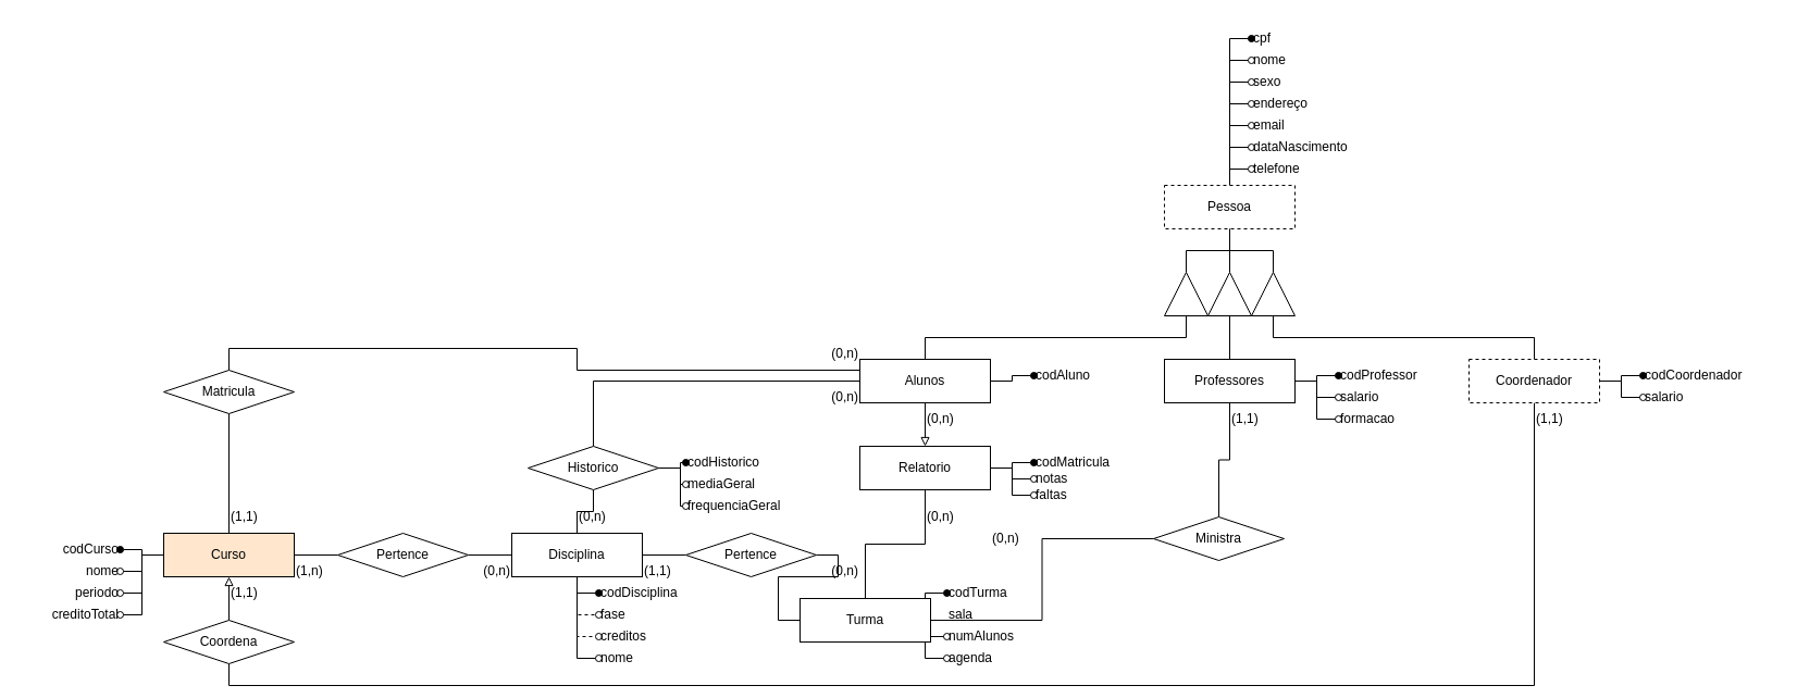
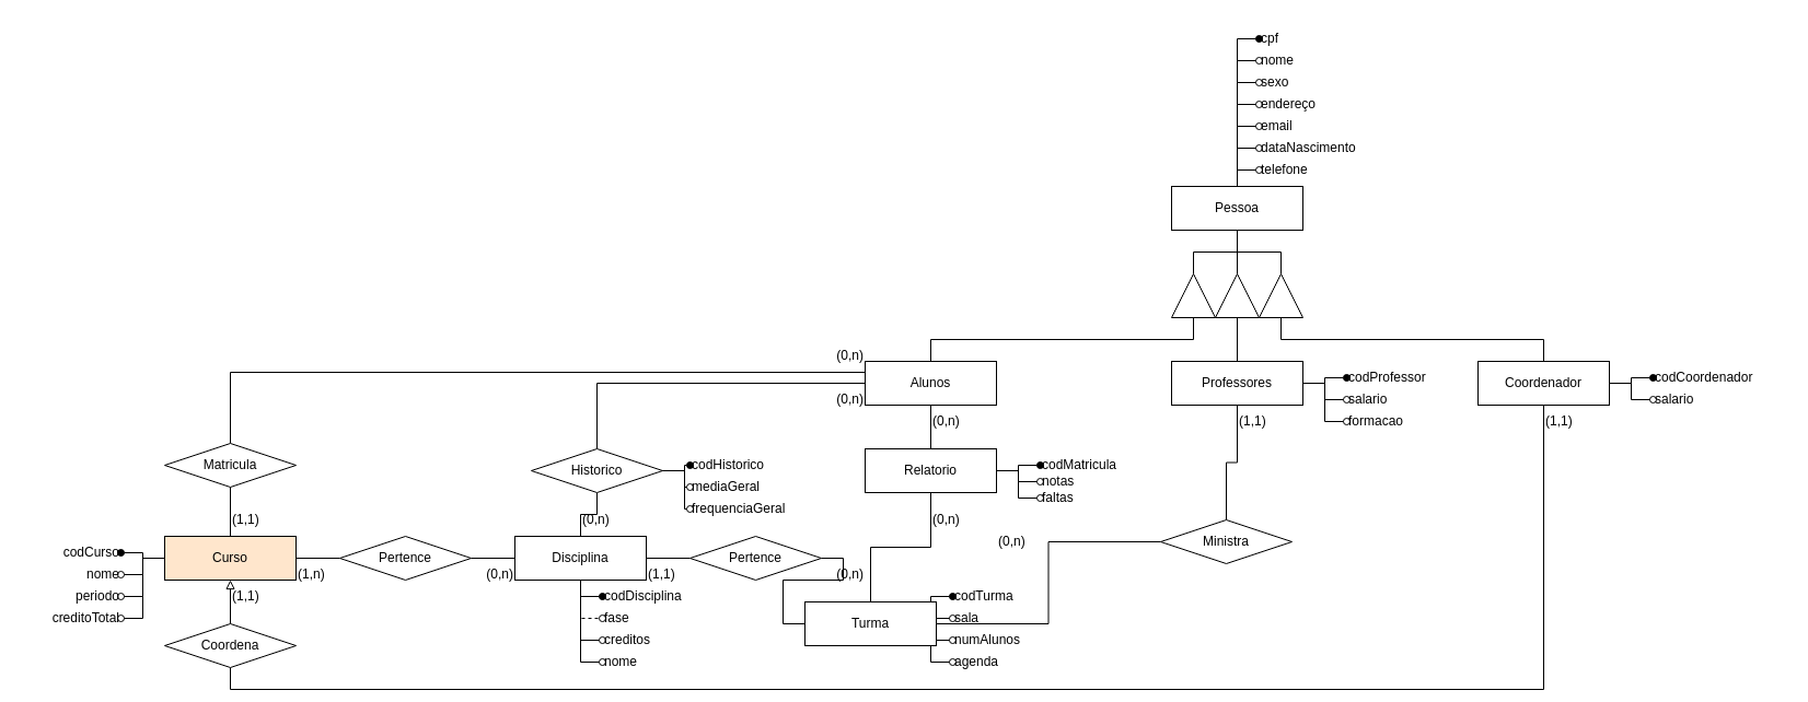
- <mxCell id="25" value="Pessoa" style="rounded=0;whiteSpace=wrap;html=1;dashed=1;" vertex="1" parent="1"><mxGeometry x="1070" y="170" width="120" height="40" as="geometry" /></mxCell>
+ <mxCell id="25" value="Pessoa" style="rounded=0;whiteSpace=wrap;html=1;" vertex="1" parent="1"><mxGeometry x="1070" y="170" width="120" height="40" as="geometry" /></mxCell>
- <mxCell id="31" value="&lt;div align=&quot;left&quot;&gt;codAluno&lt;/div&gt;" style="text;html=1;align=left;verticalAlign=middle;resizable=0;points=[];autosize=1;strokeColor=none;fillColor=none;" vertex="1" parent="1"><mxGeometry x="950" y="330" width="80" height="30" as="geometry" /></mxCell>
- <mxCell id="5" style="edgeStyle=orthogonalEdgeStyle;rounded=0;orthogonalLoop=1;jettySize=auto;html=1;exitX=1;exitY=0.5;exitDx=0;exitDy=0;endArrow=oval;endFill=1;" edge="1" parent="1" source="6" target="31"><mxGeometry relative="1" as="geometry" /></mxCell>
- <mxCell id="10" value="Coordenador" style="rounded=0;whiteSpace=wrap;html=1;dashed=1;" vertex="1" parent="1"><mxGeometry x="1350" y="330" width="120" height="40" as="geometry" /></mxCell>
+ <mxCell id="10" value="Coordenador" style="rounded=0;whiteSpace=wrap;html=1;" vertex="1" parent="1"><mxGeometry x="1350" y="330" width="120" height="40" as="geometry" /></mxCell>
- <mxCell id="76" value="Matricula" style="rhombus;whiteSpace=wrap;html=1;" vertex="1" parent="1"><mxGeometry x="150" y="340" width="120" height="40" as="geometry" /></mxCell>
+ <mxCell id="76" value="Matricula" style="rhombus;whiteSpace=wrap;html=1;" vertex="1" parent="1"><mxGeometry x="150" y="405" width="120" height="40" as="geometry" /></mxCell>
- <mxCell id="2" style="edgeStyle=orthogonalEdgeStyle;rounded=0;orthogonalLoop=1;jettySize=auto;html=1;exitX=0.5;exitY=1;exitDx=0;exitDy=0;entryX=0.5;entryY=0;entryDx=0;entryDy=0;endArrow=block;endFill=0;" edge="1" parent="1" source="6" target="49"><mxGeometry relative="1" as="geometry"><mxPoint x="930" y="370" as="sourcePoint" /></mxGeometry></mxCell>
+ <mxCell id="2" style="edgeStyle=orthogonalEdgeStyle;rounded=0;orthogonalLoop=1;jettySize=auto;html=1;exitX=0.5;exitY=1;exitDx=0;exitDy=0;entryX=0.5;entryY=0;entryDx=0;entryDy=0;endArrow=none;endFill=0;" edge="1" parent="1" source="6" target="49"><mxGeometry relative="1" as="geometry"><mxPoint x="930" y="370" as="sourcePoint" /></mxGeometry></mxCell>
+ <mxCell id="41" style="edgeStyle=orthogonalEdgeStyle;rounded=0;orthogonalLoop=1;jettySize=auto;html=1;exitX=0.5;exitY=1;exitDx=0;exitDy=0;endArrow=oval;endFill=0;" edge="1" parent="1" source="44" target="96"><mxGeometry relative="1" as="geometry"><Array as="points"><mxPoint x="850" y="565" /></Array></mxGeometry></mxCell>
- <mxCell id="36" style="edgeStyle=orthogonalEdgeStyle;rounded=0;orthogonalLoop=1;jettySize=auto;html=1;exitX=0.5;exitY=1;exitDx=0;exitDy=0;endArrow=oval;endFill=0;dashed=1;" edge="1" parent="1" source="38" target="101"><mxGeometry relative="1" as="geometry"><Array as="points"><mxPoint x="530" y="585" /></Array></mxGeometry></mxCell>
+ <mxCell id="36" style="edgeStyle=orthogonalEdgeStyle;rounded=0;orthogonalLoop=1;jettySize=auto;html=1;exitX=0.5;exitY=1;exitDx=0;exitDy=0;endArrow=oval;endFill=0;" edge="1" parent="1" source="38" target="101"><mxGeometry relative="1" as="geometry"><Array as="points"><mxPoint x="530" y="585" /></Array></mxGeometry></mxCell>
